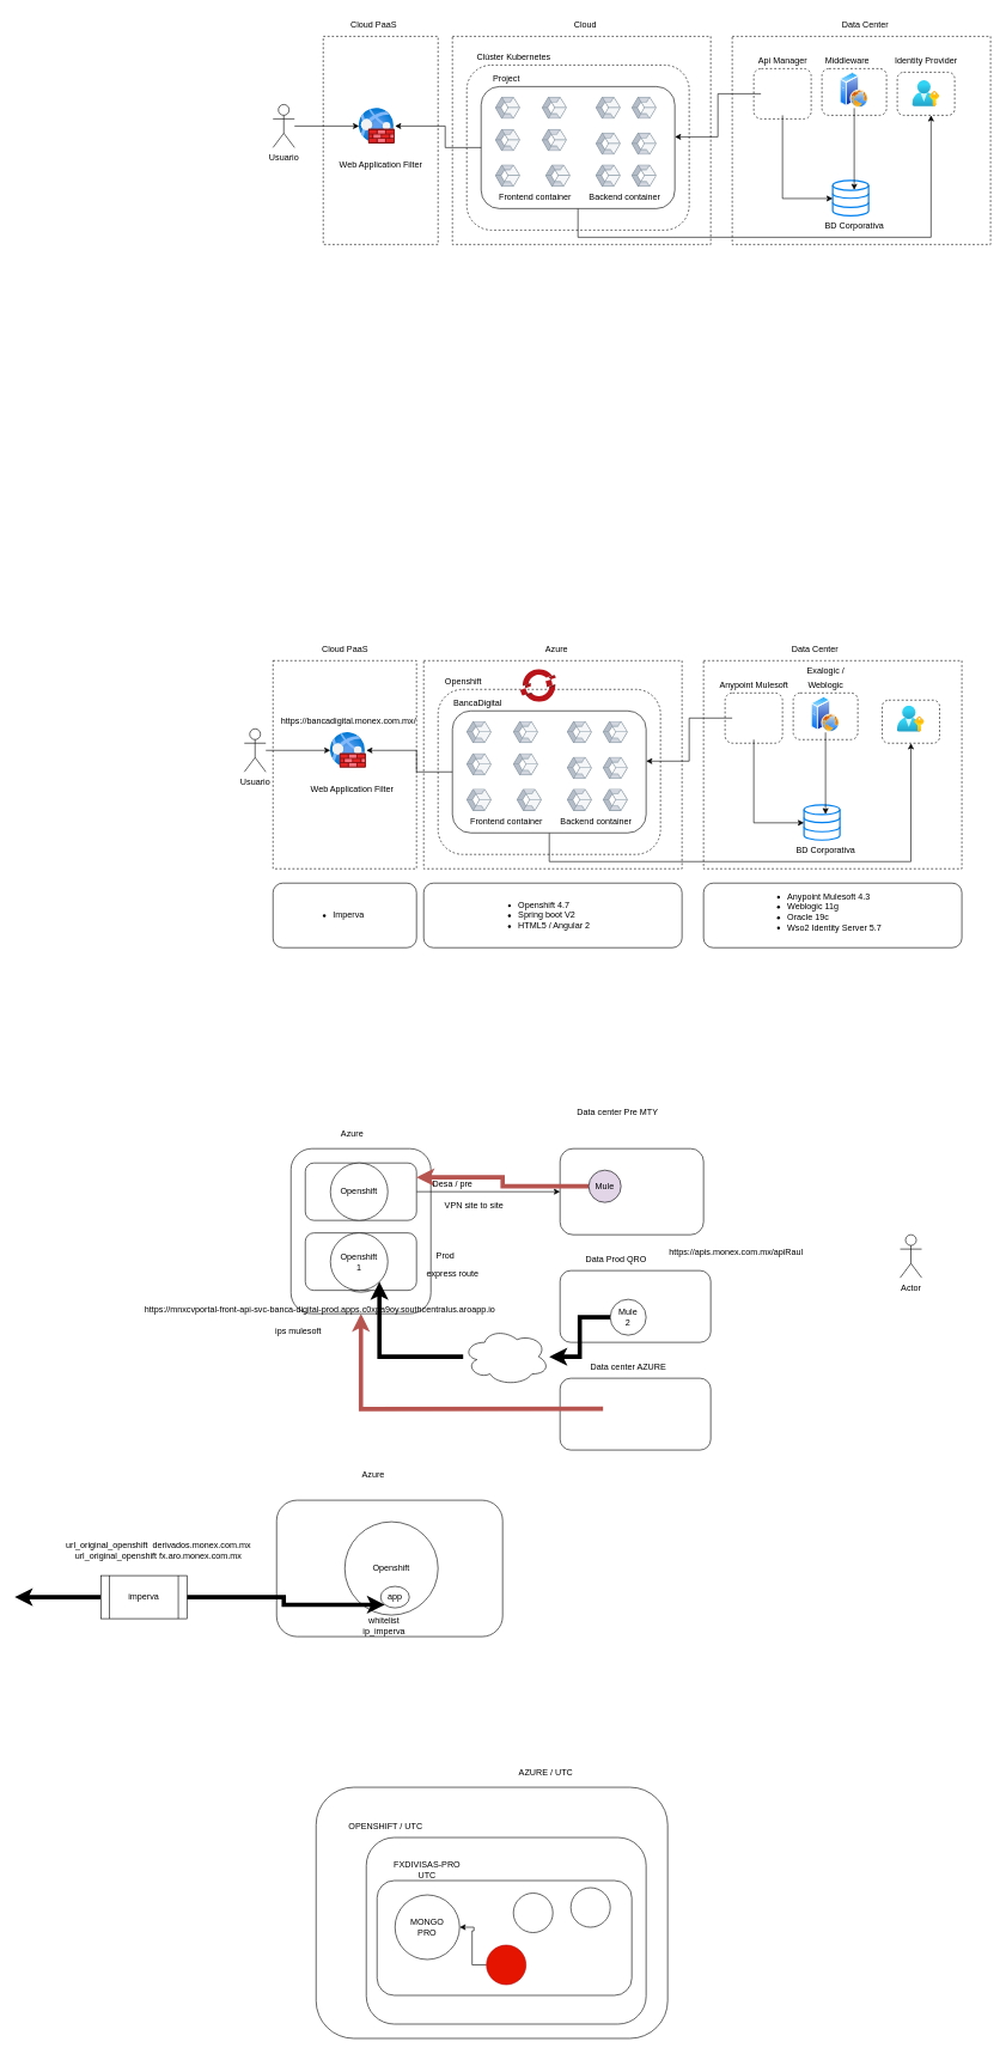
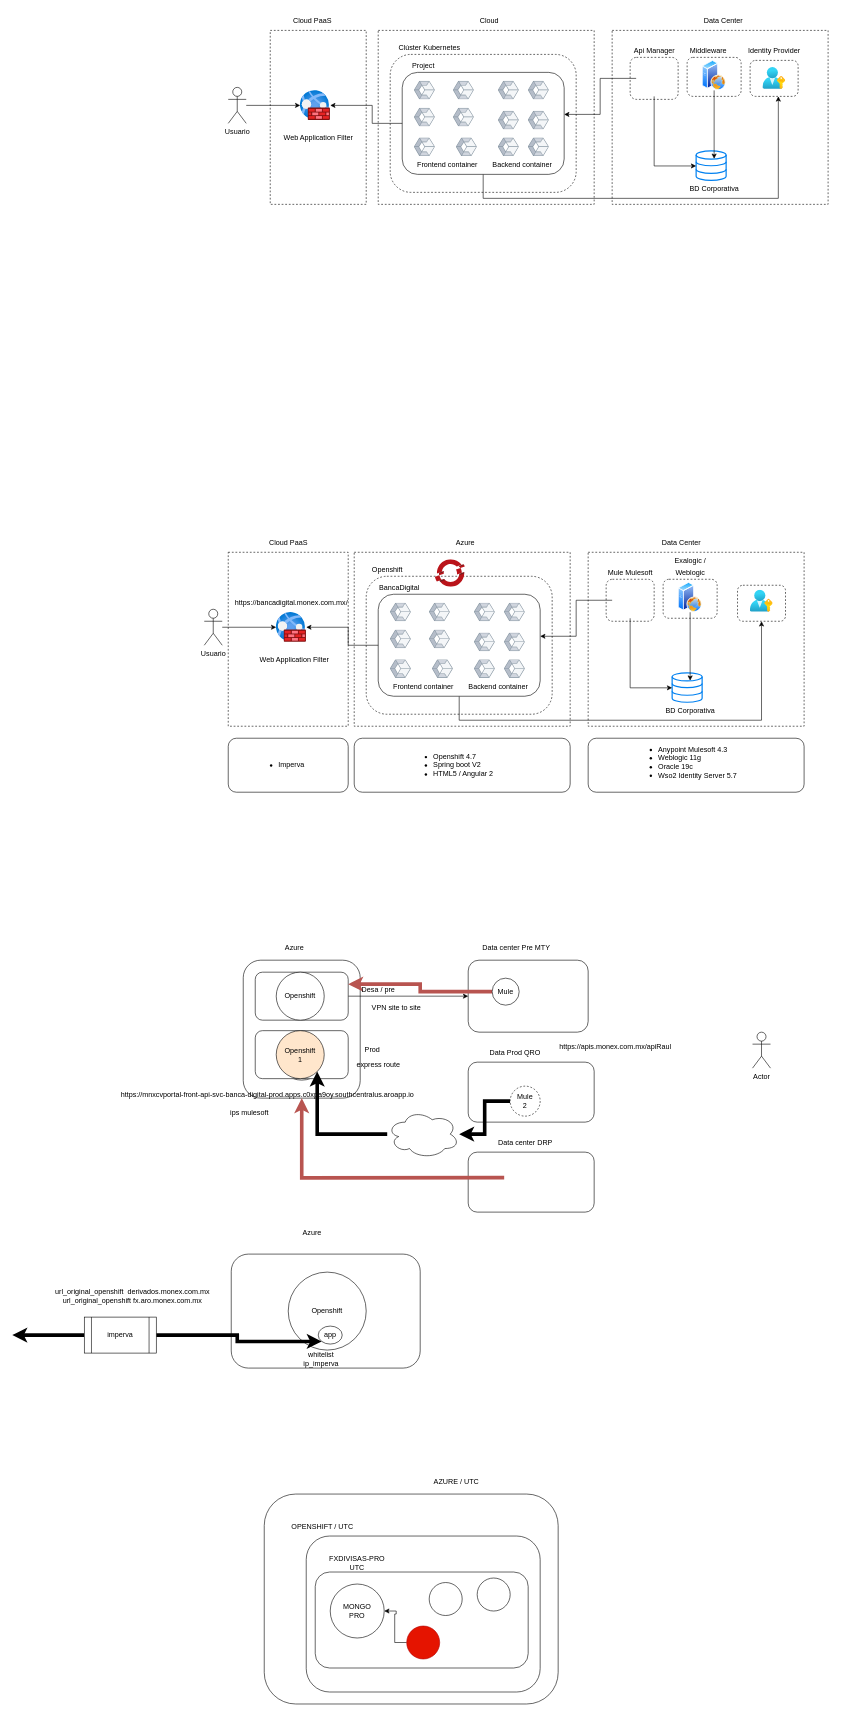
- <mxCell id="62" value="Anypoint Mulesoft" style="text;html=1;align=center;verticalAlign=middle;resizable=0;points=[];autosize=1;strokeColor=none;fillColor=none;" parent="1" vertex="1"><mxGeometry x="990" y="940" width="120" height="30" as="geometry" /></mxCell>
+ <mxCell id="62" value="Mule Mulesoft" style="text;html=1;align=center;verticalAlign=middle;resizable=0;points=[];autosize=1;strokeColor=none;fillColor=none;" parent="1" vertex="1"><mxGeometry x="990" y="940" width="120" height="30" as="geometry" /></mxCell>
- <mxCell id="102" value="Data center Pre MTY" style="text;html=1;align=center;verticalAlign=middle;resizable=0;points=[];autosize=1;strokeColor=none;fillColor=none;" parent="1" vertex="1"><mxGeometry x="790" y="1535" width="140" height="30" as="geometry" /></mxCell>
+ <mxCell id="102" value="Data center Pre MTY" style="text;html=1;align=center;verticalAlign=middle;resizable=0;points=[];autosize=1;strokeColor=none;fillColor=none;" parent="1" vertex="1"><mxGeometry x="790" y="1565" width="140" height="30" as="geometry" /></mxCell>
- <mxCell id="112" value="Mule" style="ellipse;whiteSpace=wrap;html=1;aspect=fixed;fillColor=#e1d5e7;" parent="1" vertex="1"><mxGeometry x="820" y="1630" width="45" height="45" as="geometry" /></mxCell>
+ <mxCell id="112" value="Mule" style="ellipse;whiteSpace=wrap;html=1;aspect=fixed;" parent="1" vertex="1"><mxGeometry x="820" y="1630" width="45" height="45" as="geometry" /></mxCell>
- <mxCell id="117" value="Openshift&lt;br&gt;1" style="ellipse;whiteSpace=wrap;html=1;aspect=fixed;" parent="1" vertex="1"><mxGeometry x="460" y="1717.5" width="80" height="80" as="geometry" /></mxCell>
+ <mxCell id="117" value="Openshift&lt;br&gt;1" style="ellipse;whiteSpace=wrap;html=1;aspect=fixed;fillColor=#ffe6cc;" parent="1" vertex="1"><mxGeometry x="460" y="1717.5" width="80" height="80" as="geometry" /></mxCell>
- <mxCell id="114" value="Mule&lt;br&gt;2" style="ellipse;whiteSpace=wrap;html=1;aspect=fixed;" parent="1" vertex="1"><mxGeometry x="850" y="1810" width="50" height="50" as="geometry" /></mxCell>
+ <mxCell id="114" value="Mule&lt;br&gt;2" style="ellipse;whiteSpace=wrap;html=1;aspect=fixed;dashed=1;" parent="1" vertex="1"><mxGeometry x="850" y="1810" width="50" height="50" as="geometry" /></mxCell>
- <mxCell id="110" value="Data center AZURE" style="text;html=1;strokeColor=none;fillColor=none;align=center;verticalAlign=middle;whiteSpace=wrap;rounded=0;" parent="1" vertex="1"><mxGeometry x="802.5" y="1890" width="145" height="30" as="geometry" /></mxCell>
+ <mxCell id="110" value="Data center DRP" style="text;html=1;strokeColor=none;fillColor=none;align=center;verticalAlign=middle;whiteSpace=wrap;rounded=0;" parent="1" vertex="1"><mxGeometry x="802.5" y="1890" width="145" height="30" as="geometry" /></mxCell>
